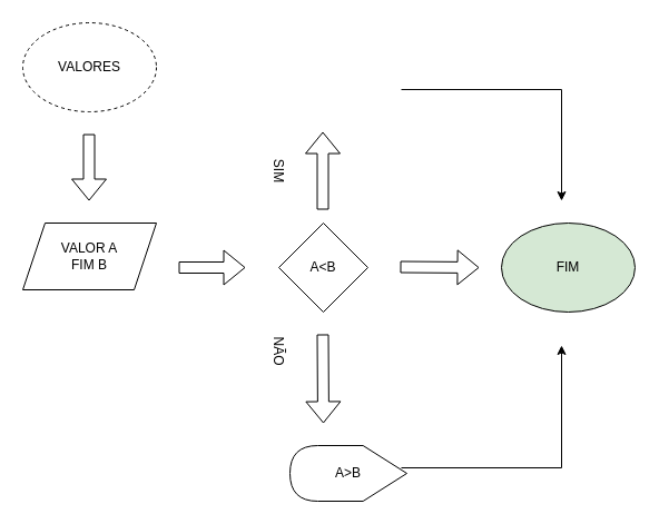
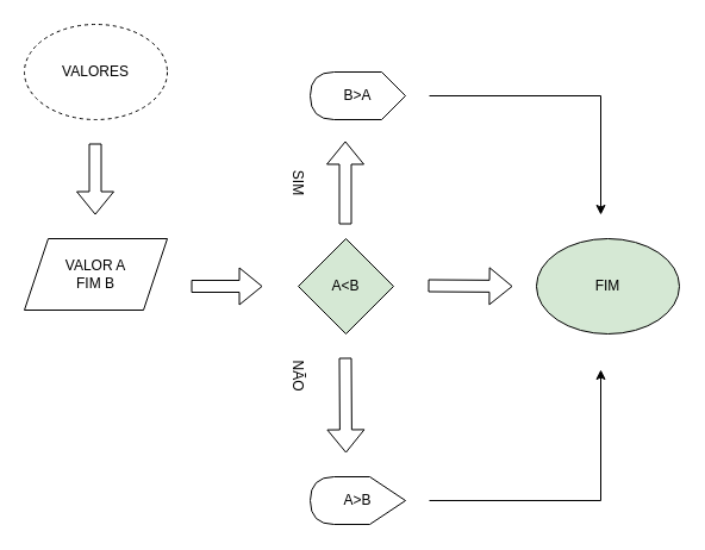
+ <mxCell id="11" value="B&amp;gt;A" style="shape=display;whiteSpace=wrap;html=1;direction=west;" vertex="1" parent="1"><mxGeometry x="260" y="60" width="80" height="40" as="geometry" /></mxCell>
- <mxCell id="6" value="A&amp;lt;B" style="rhombus;whiteSpace=wrap;html=1;" vertex="1" parent="1"><mxGeometry x="250" y="200" width="80" height="80" as="geometry" /></mxCell>
+ <mxCell id="6" value="A&amp;lt;B" style="rhombus;whiteSpace=wrap;html=1;fillColor=#d5e8d4;" vertex="1" parent="1"><mxGeometry x="250" y="200" width="80" height="80" as="geometry" /></mxCell>
- <mxCell id="12" value="A&amp;gt;B" style="shape=display;whiteSpace=wrap;html=1;direction=west;size=0.375;" vertex="1" parent="1"><mxGeometry x="260" y="400" width="105" height="50" as="geometry" /></mxCell>
+ <mxCell id="12" value="A&amp;gt;B" style="shape=display;whiteSpace=wrap;html=1;direction=west;size=0.375;" vertex="1" parent="1"><mxGeometry x="260" y="400" width="80" height="40" as="geometry" /></mxCell>
